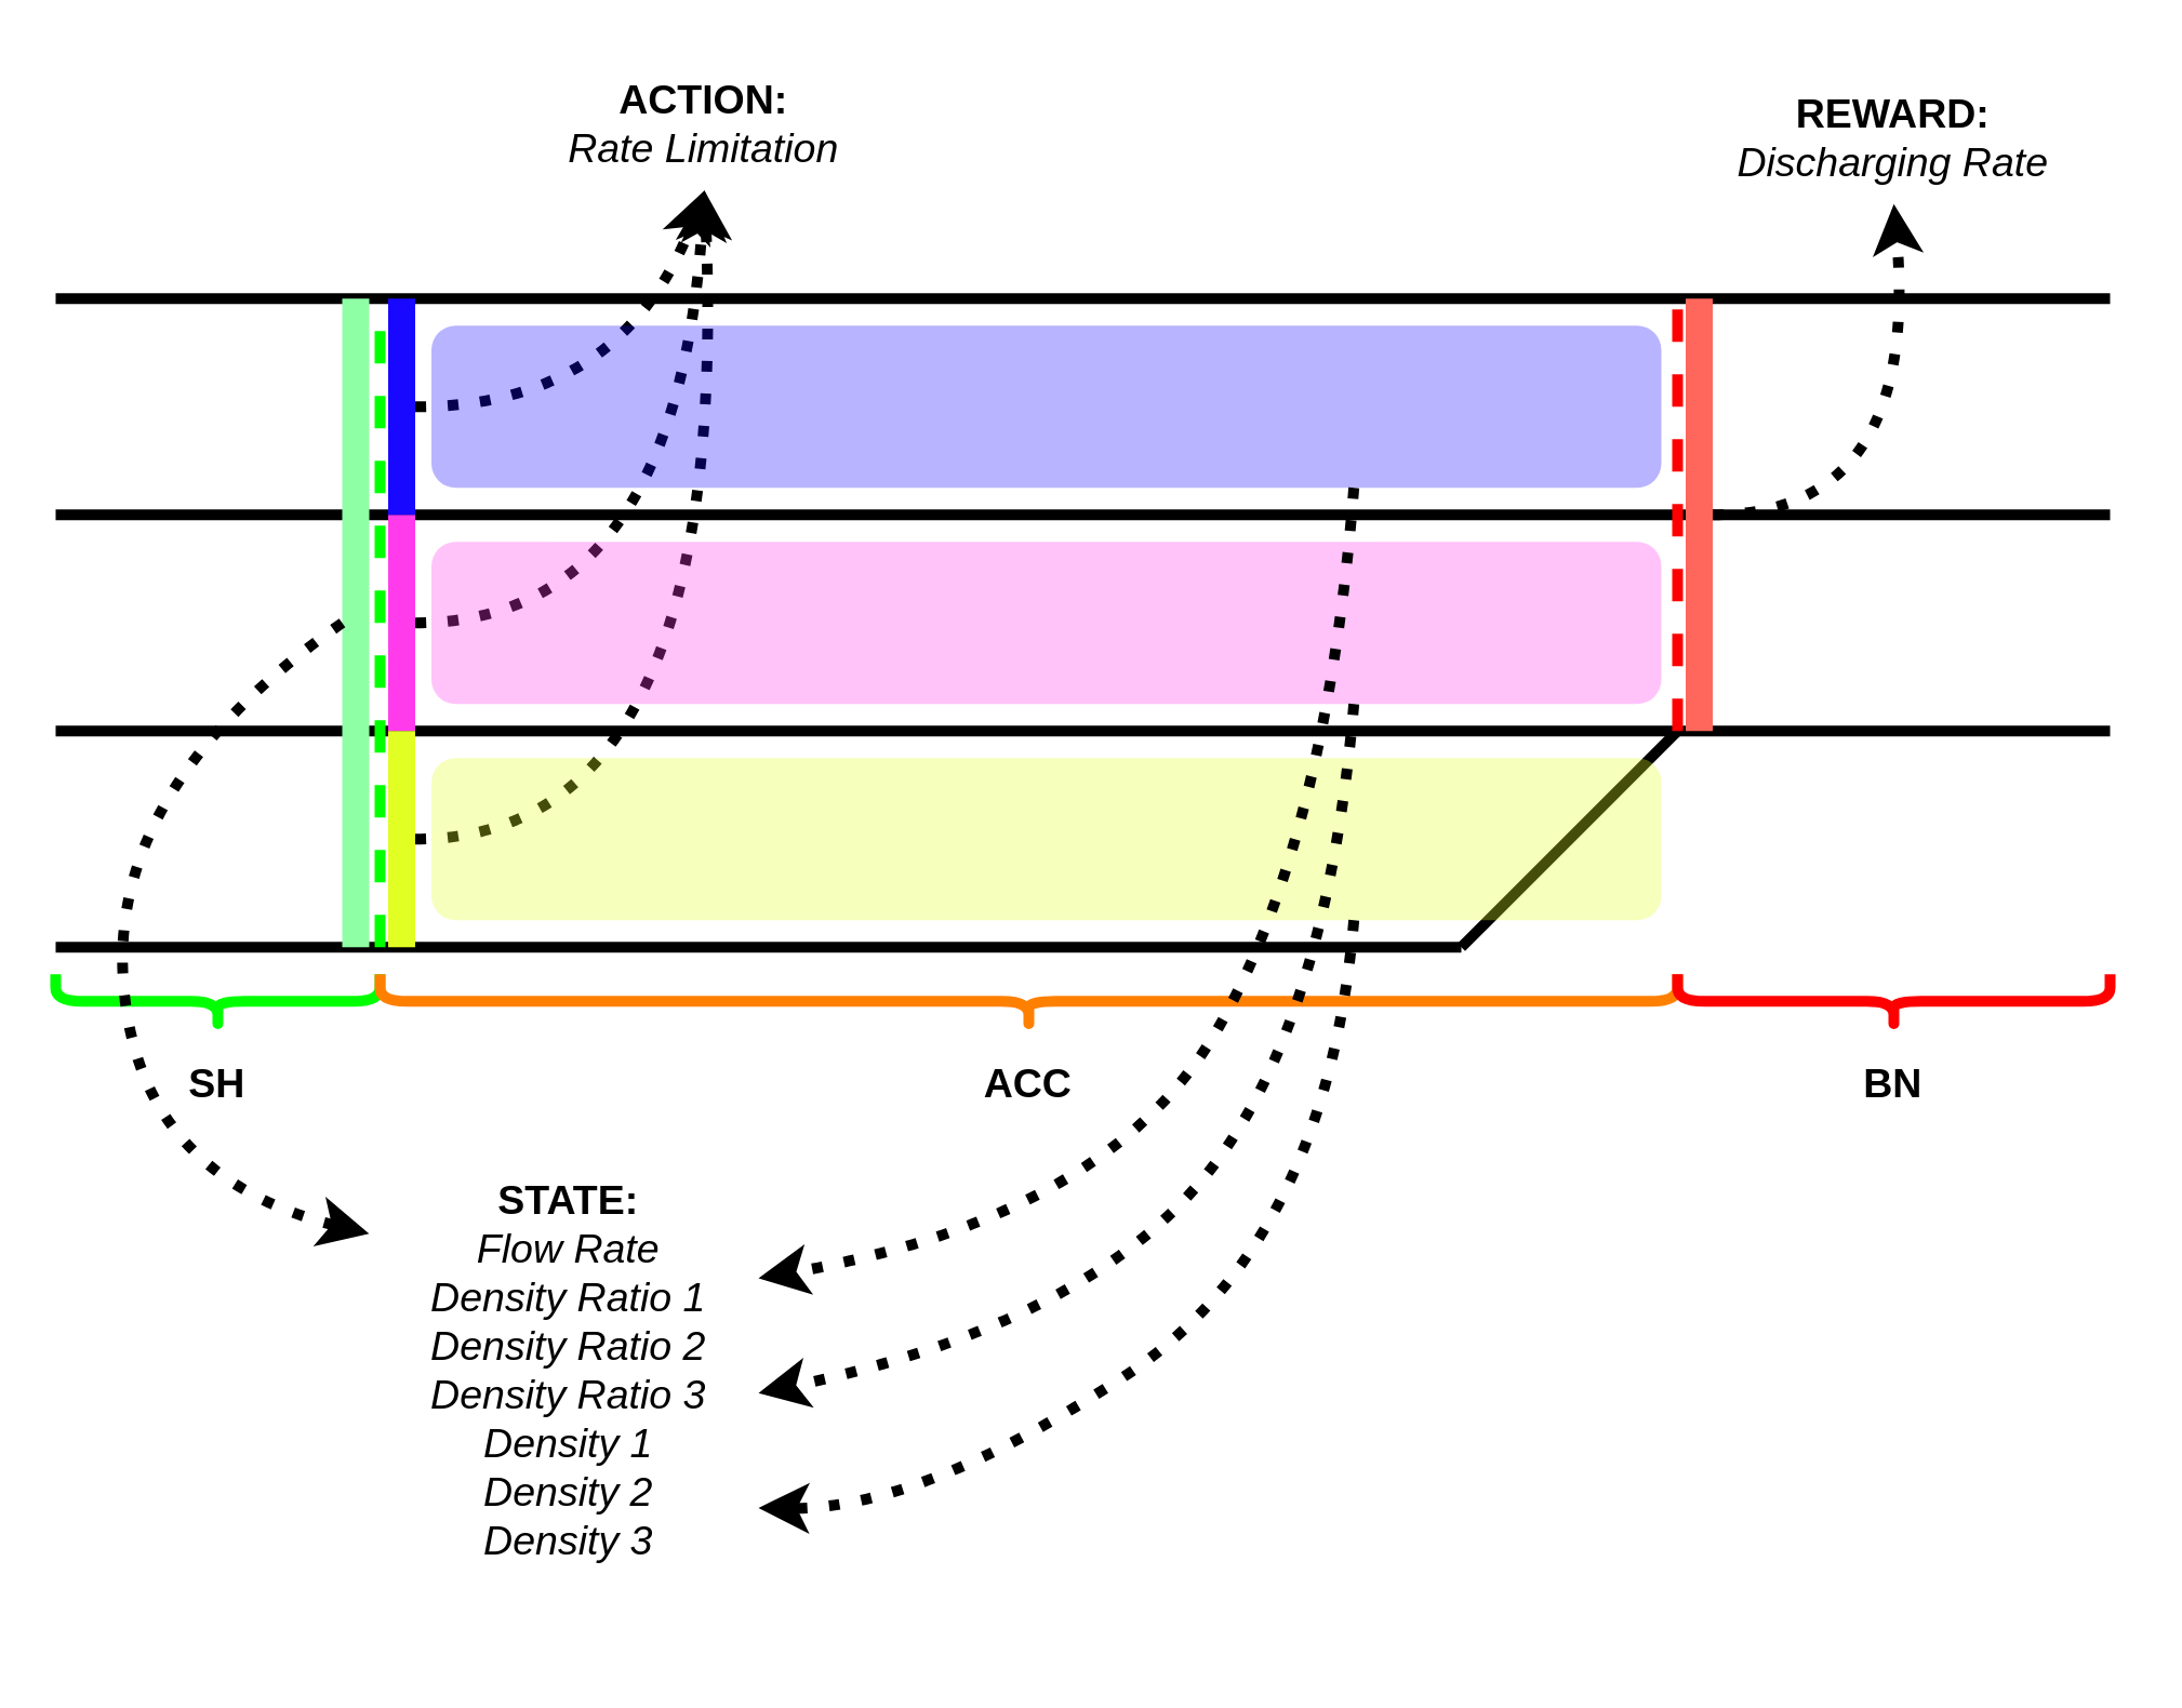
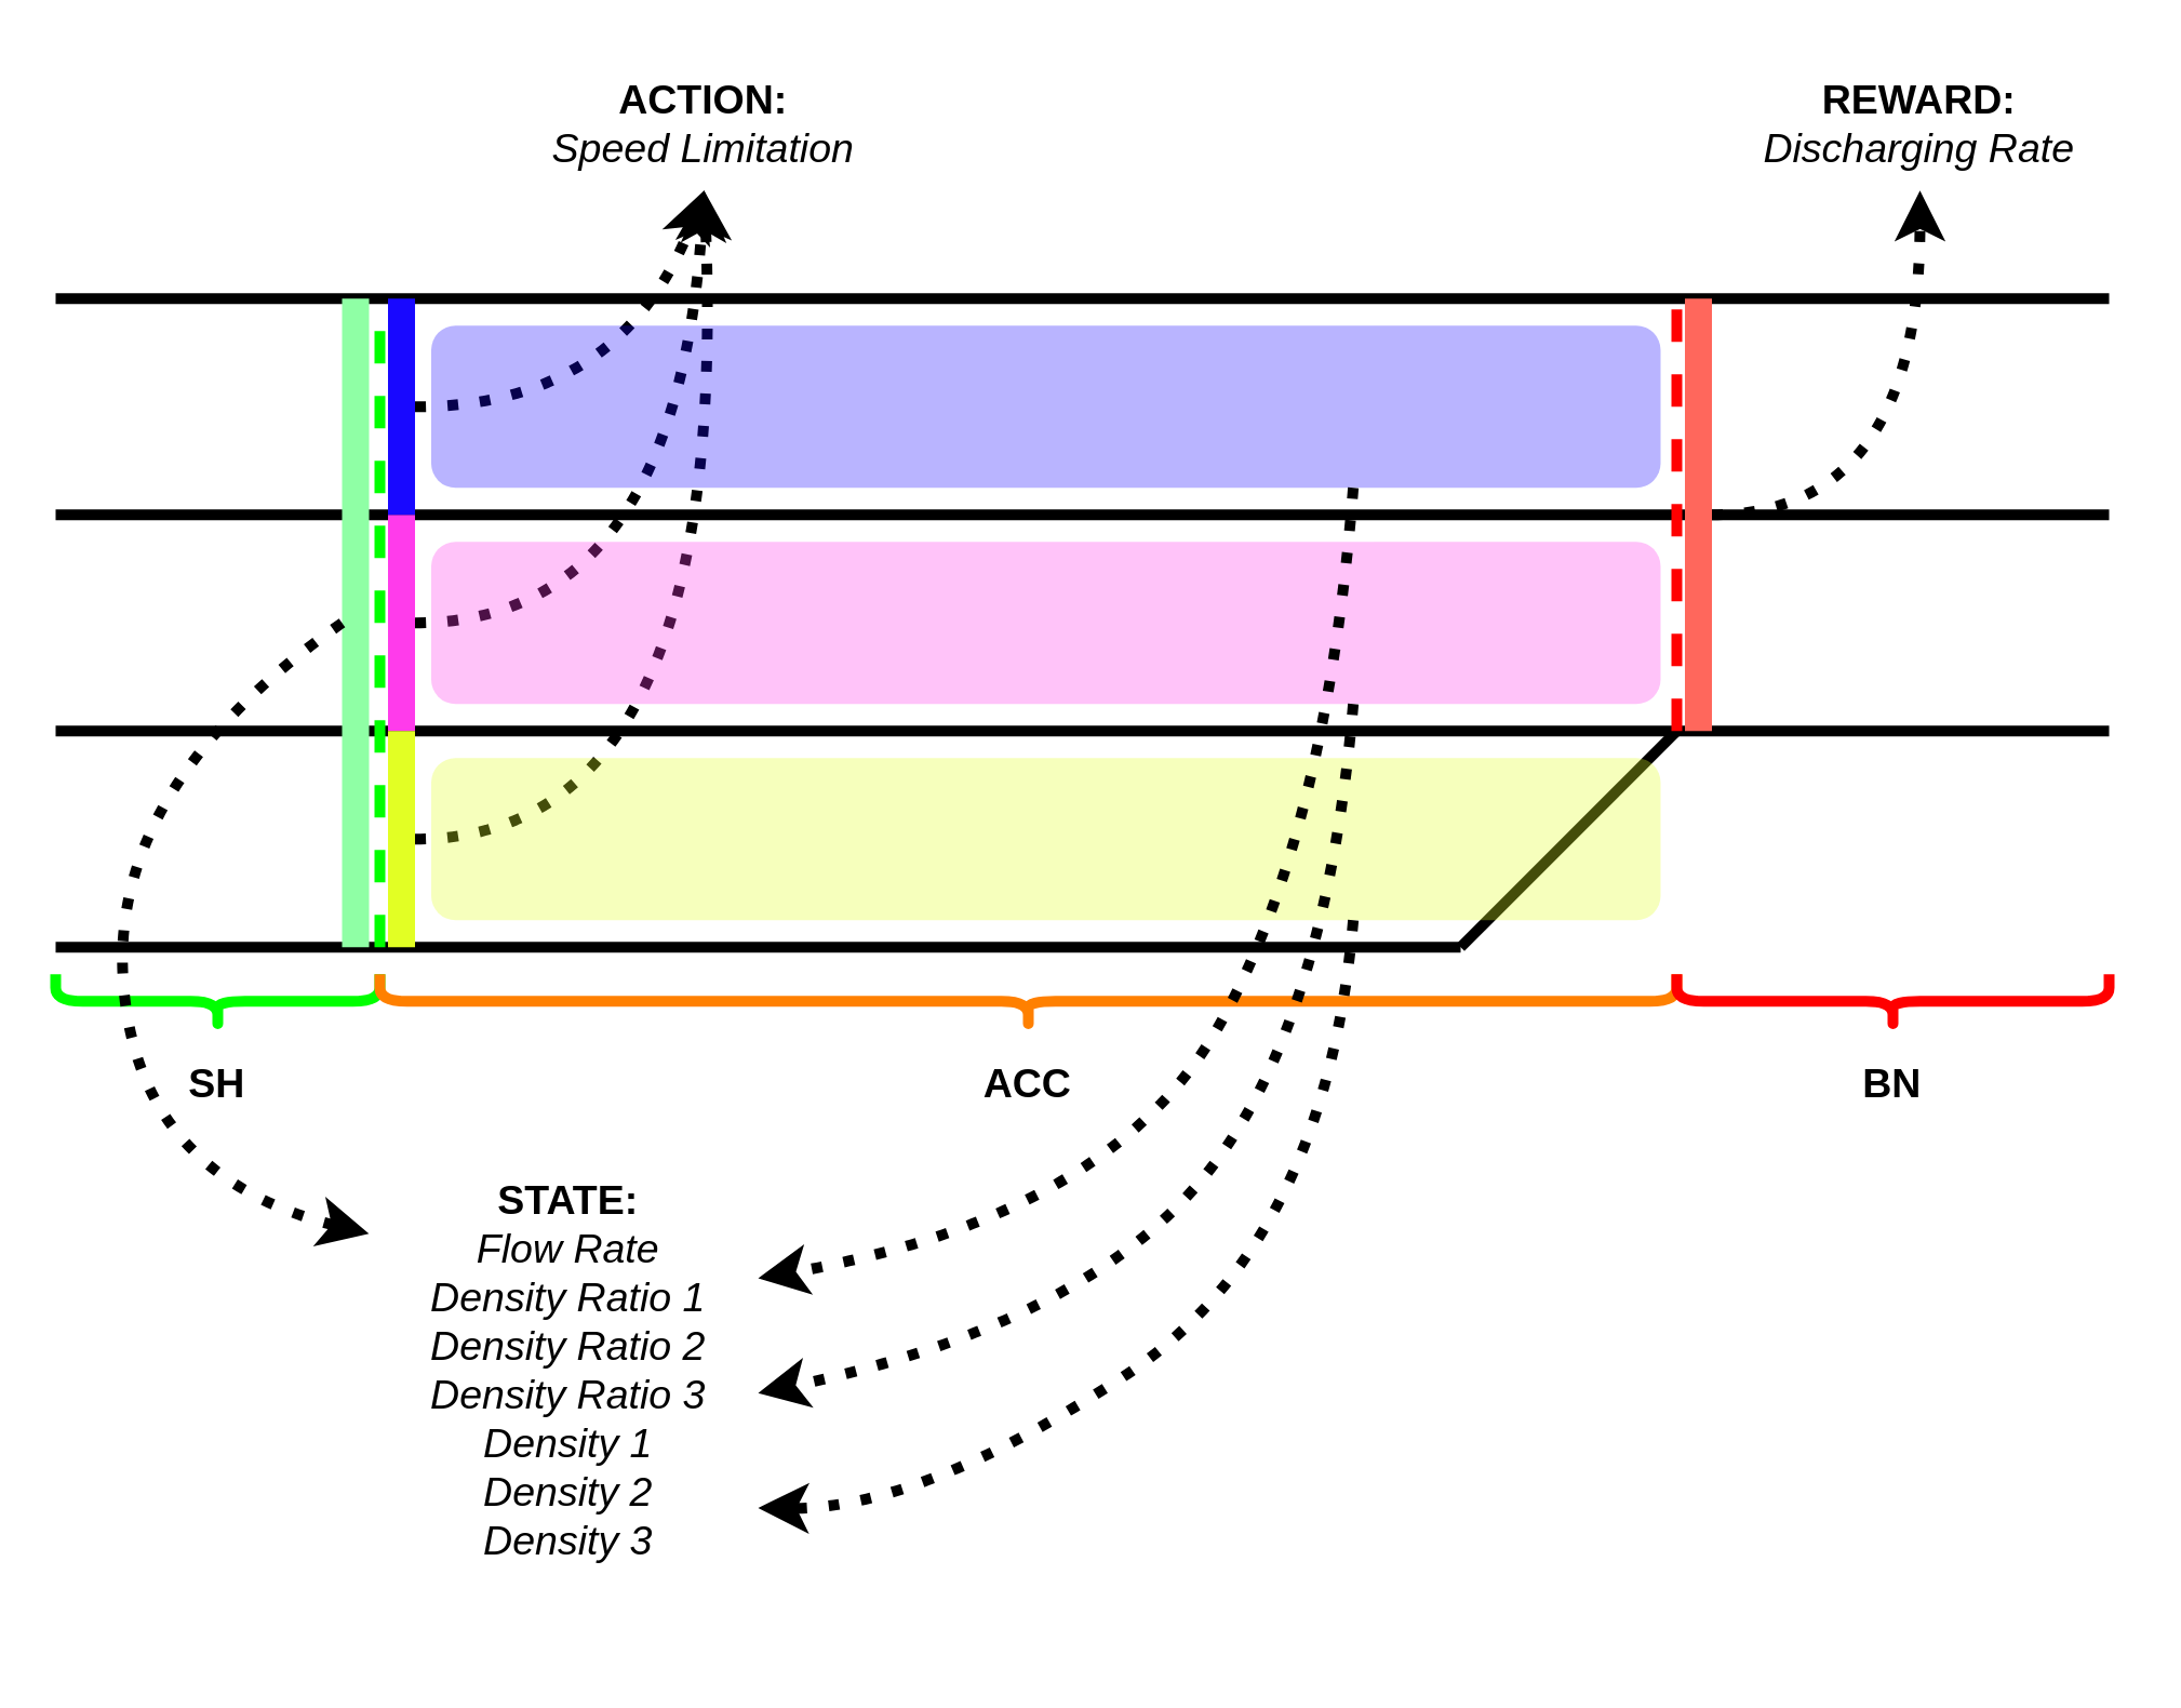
- <mxCell id="20" value="ACTION:&lt;br&gt;&lt;span style=&quot;font-weight: normal&quot;&gt;&lt;i&gt;Rate Limitation&lt;/i&gt;&lt;/span&gt;" style="text;html=1;strokeColor=none;fillColor=none;align=center;verticalAlign=middle;whiteSpace=wrap;rounded=0;fontStyle=1;fontSize=15;" vertex="1" parent="1"><mxGeometry x="185" y="20" width="150" height="50" as="geometry" /></mxCell>
+ <mxCell id="20" value="ACTION:&lt;br&gt;&lt;span style=&quot;font-weight: normal&quot;&gt;&lt;i&gt;Speed Limitation&lt;/i&gt;&lt;/span&gt;" style="text;html=1;strokeColor=none;fillColor=none;align=center;verticalAlign=middle;whiteSpace=wrap;rounded=0;fontStyle=1;fontSize=15;" vertex="1" parent="1"><mxGeometry x="185" y="20" width="150" height="50" as="geometry" /></mxCell>
- <mxCell id="27" value="REWARD:&lt;br&gt;&lt;span style=&quot;font-weight: normal&quot;&gt;&lt;i&gt;Discharging Rate&lt;/i&gt;&lt;/span&gt;" style="text;html=1;strokeColor=none;fillColor=none;align=center;verticalAlign=middle;whiteSpace=wrap;rounded=0;fontStyle=1;fontSize=15;" vertex="1" parent="1"><mxGeometry x="625" y="25" width="150" height="50" as="geometry" /></mxCell>
+ <mxCell id="27" value="REWARD:&lt;br&gt;&lt;span style=&quot;font-weight: normal&quot;&gt;&lt;i&gt;Discharging Rate&lt;/i&gt;&lt;/span&gt;" style="text;html=1;strokeColor=none;fillColor=none;align=center;verticalAlign=middle;whiteSpace=wrap;rounded=0;fontStyle=1;fontSize=15;" vertex="1" parent="1"><mxGeometry x="635" y="20" width="150" height="50" as="geometry" /></mxCell>
